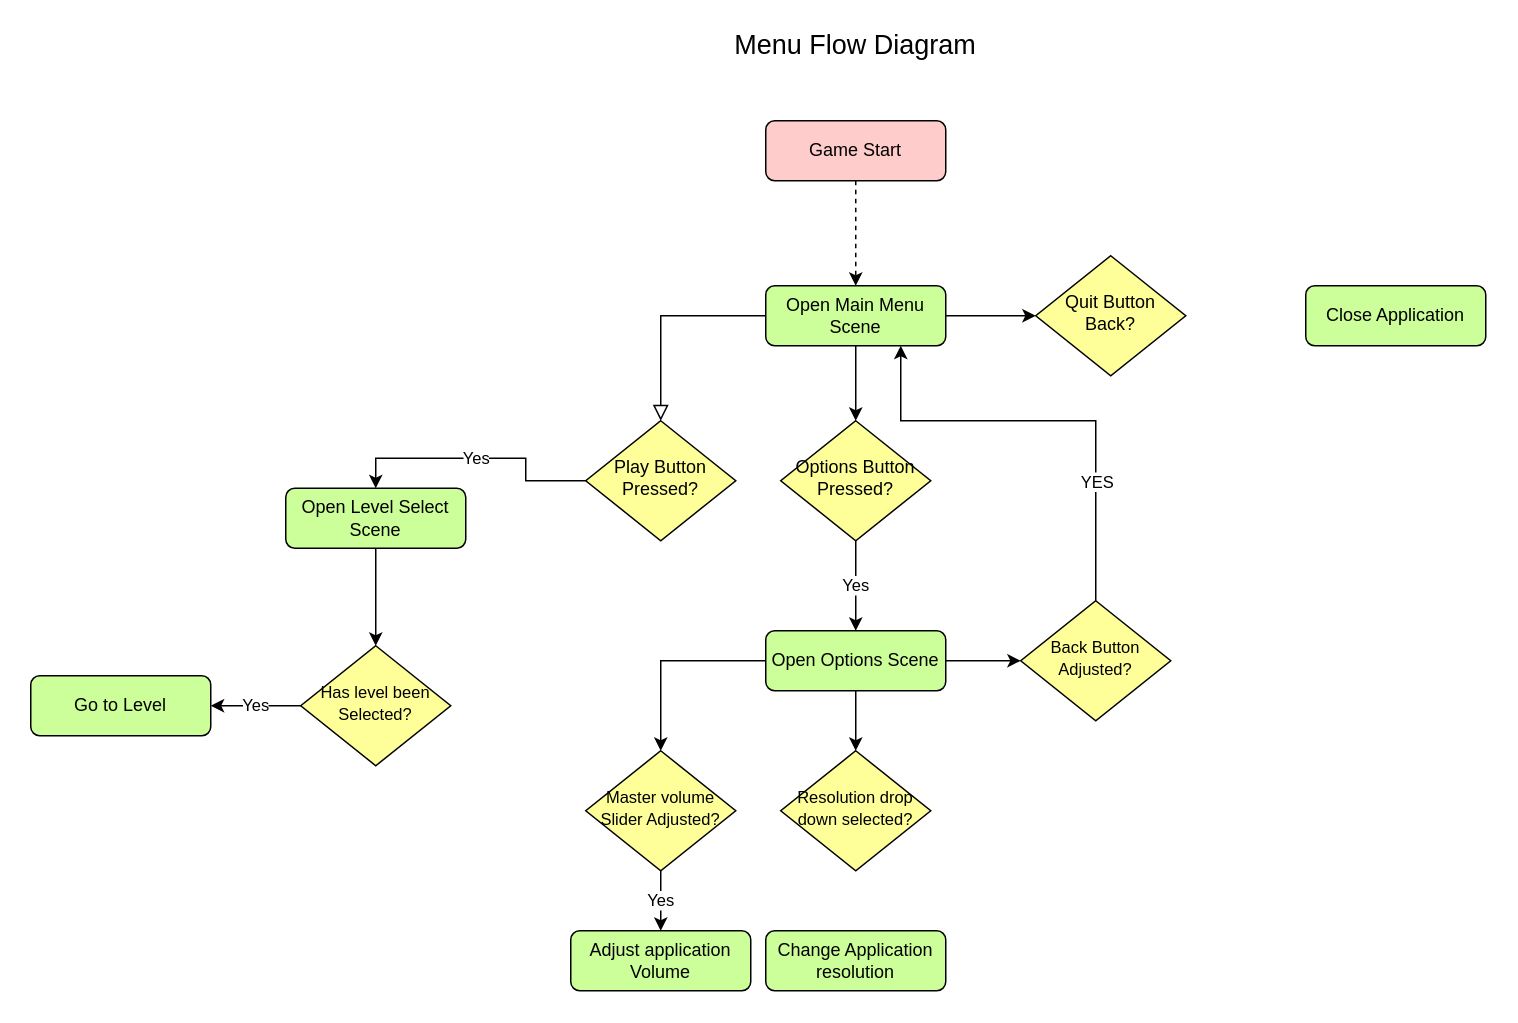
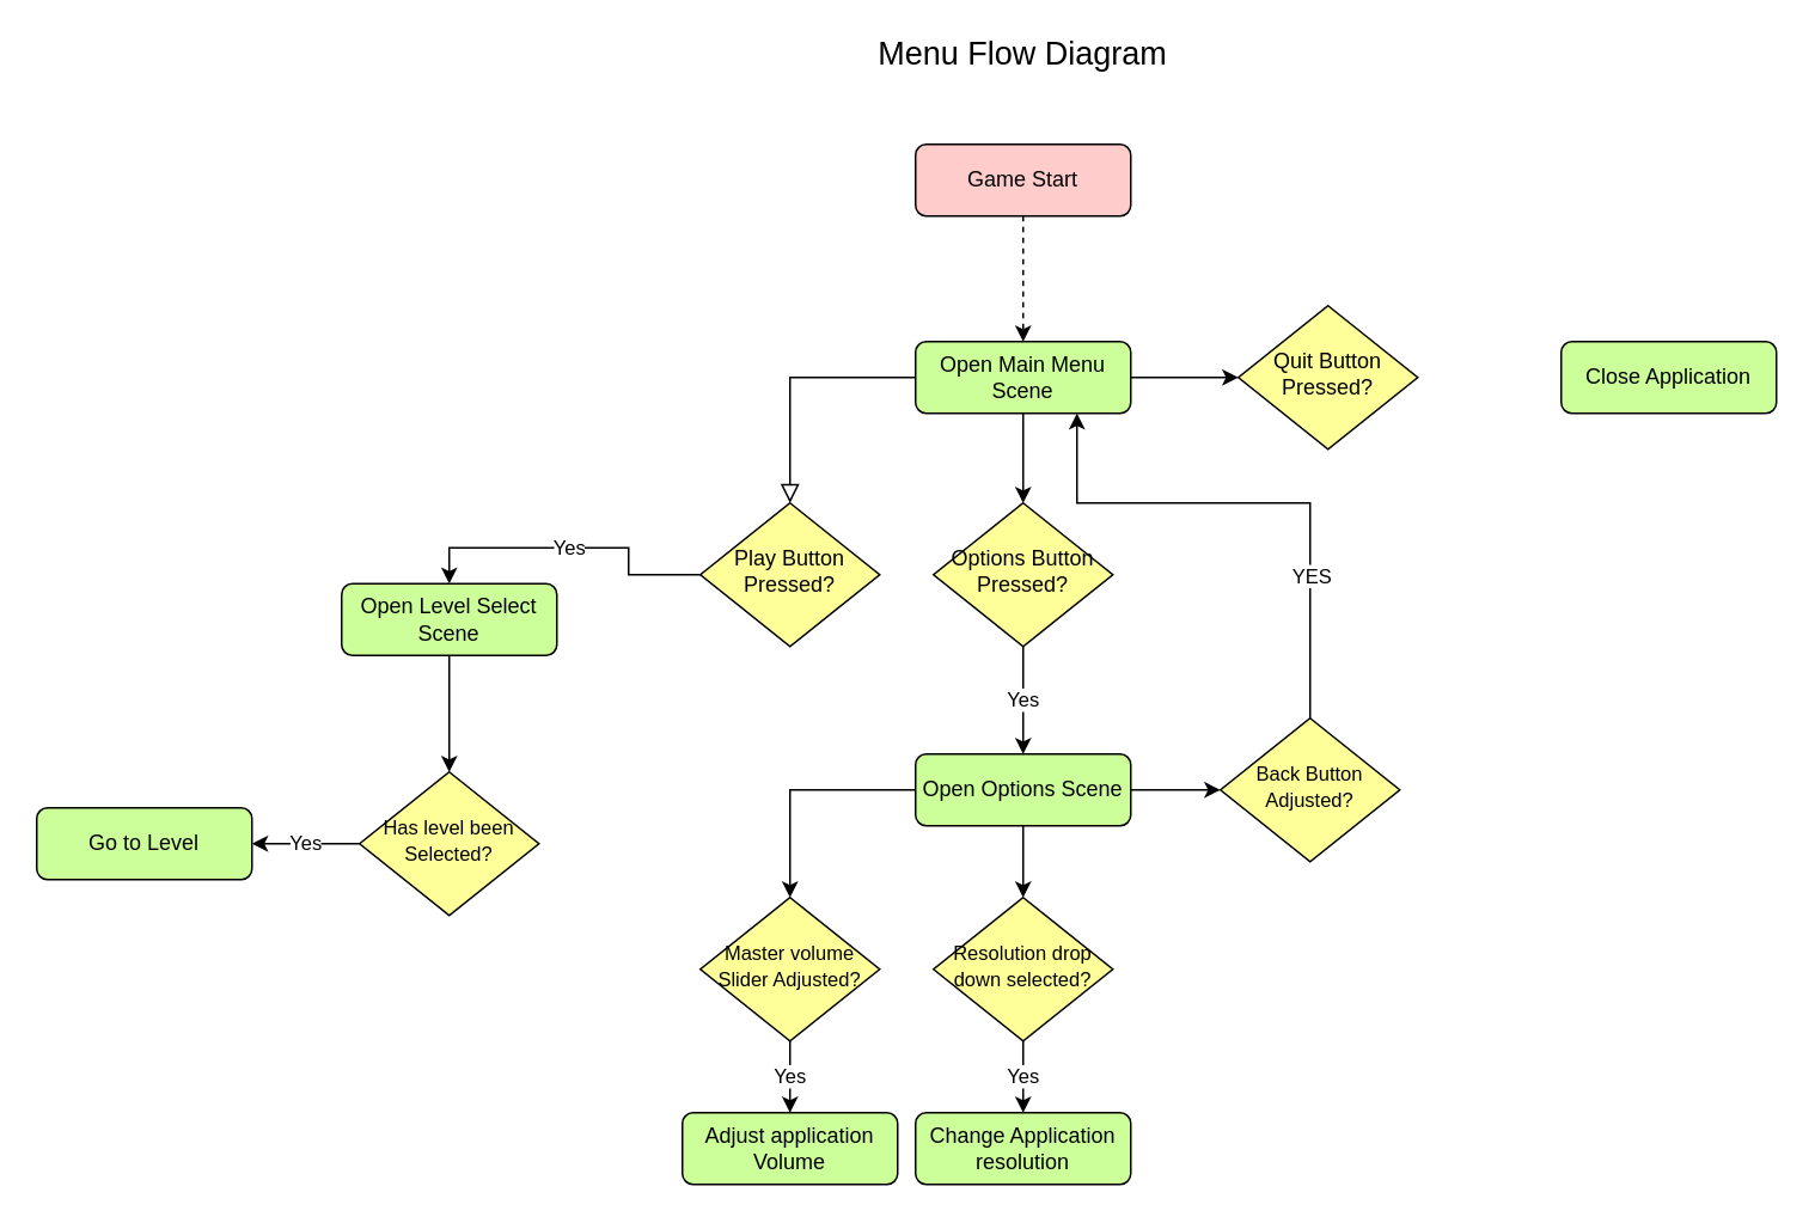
- <mxCell id="10" value="Quit Button Back?" style="rhombus;whiteSpace=wrap;html=1;shadow=0;fontFamily=Helvetica;fontSize=12;align=center;strokeWidth=1;spacing=6;spacingTop=-4;fillColor=#FFFF99;" vertex="1" parent="1"><mxGeometry x="690" y="170" width="100" height="80" as="geometry" /></mxCell>
+ <mxCell id="10" value="Quit Button Pressed?" style="rhombus;whiteSpace=wrap;html=1;shadow=0;fontFamily=Helvetica;fontSize=12;align=center;strokeWidth=1;spacing=6;spacingTop=-4;fillColor=#FFFF99;" vertex="1" parent="1"><mxGeometry x="690" y="170" width="100" height="80" as="geometry" /></mxCell>
+ <mxCell id="23" value="Yes" style="edgeStyle=orthogonalEdgeStyle;rounded=0;orthogonalLoop=1;jettySize=auto;html=1;entryX=0.5;entryY=0;entryDx=0;entryDy=0;" edge="1" parent="1" source="24" target="26"><mxGeometry relative="1" as="geometry" /></mxCell>
